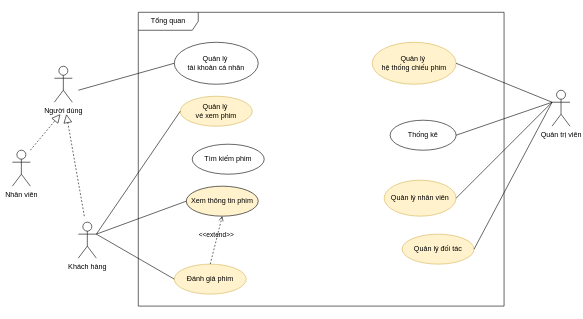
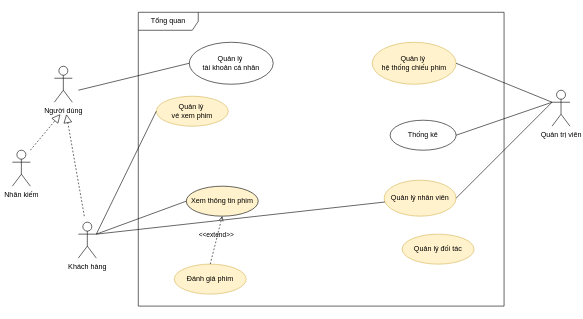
- <mxCell id="3" value="Quản lý&amp;nbsp;&lt;div&gt;tài khoản cá nhân&lt;/div&gt;" style="ellipse;whiteSpace=wrap;html=1;" parent="2" vertex="1"><mxGeometry x="60" y="50" width="140" height="70" as="geometry" /></mxCell>
+ <mxCell id="3" value="Quản lý&amp;nbsp;&lt;div&gt;tài khoản cá nhân&lt;/div&gt;" style="ellipse;whiteSpace=wrap;html=1;" parent="2" vertex="1"><mxGeometry x="85" y="50" width="140" height="70" as="geometry" /></mxCell>
- <mxCell id="4" value="Quản lý&amp;nbsp;&lt;div&gt;vé xem phim&lt;/div&gt;" style="ellipse;whiteSpace=wrap;html=1;fillColor=#fff2cc;strokeColor=#d6b656;" parent="2" vertex="1"><mxGeometry x="70" y="140" width="120" height="50" as="geometry" /></mxCell>
+ <mxCell id="4" value="Quản lý&amp;nbsp;&lt;div&gt;vé xem phim&lt;/div&gt;" style="ellipse;whiteSpace=wrap;html=1;fillColor=#fff2cc;strokeColor=#d6b656;" parent="2" vertex="1"><mxGeometry x="30" y="140" width="120" height="50" as="geometry" /></mxCell>
- <mxCell id="5" value="Tìm kiếm phim" style="ellipse;whiteSpace=wrap;html=1;" parent="2" vertex="1"><mxGeometry x="90" y="220" width="120" height="50" as="geometry" /></mxCell>
- <mxCell id="26" value="" style="endArrow=none;html=1;rounded=0;entryX=1;entryY=0.5;entryDx=0;entryDy=0;exitX=0;exitY=0.333;exitDx=0;exitDy=0;exitPerimeter=0;" parent="1" source="22" target="12" edge="1"><mxGeometry width="50" height="50" relative="1" as="geometry"><mxPoint x="940" y="190" as="sourcePoint" /><mxPoint x="780" y="245" as="targetPoint" /></mxGeometry></mxCell>
- <mxCell id="14" value="Nhân viên" style="shape=umlActor;verticalLabelPosition=bottom;verticalAlign=top;html=1;" parent="1" vertex="1"><mxGeometry x="20" y="250" width="30" height="60" as="geometry" /></mxCell>
+ <mxCell id="14" value="Nhân kiếm" style="shape=umlActor;verticalLabelPosition=bottom;verticalAlign=top;html=1;" parent="1" vertex="1"><mxGeometry x="20" y="250" width="30" height="60" as="geometry" /></mxCell>
- <mxCell id="21" value="" style="endArrow=none;html=1;rounded=0;entryX=0;entryY=0.5;entryDx=0;entryDy=0;exitX=1;exitY=0.333;exitDx=0;exitDy=0;exitPerimeter=0;" parent="1" source="15" target="7" edge="1"><mxGeometry width="50" height="50" relative="1" as="geometry"><mxPoint x="170" y="370" as="sourcePoint" /><mxPoint x="290" y="215" as="targetPoint" /></mxGeometry></mxCell>
+ <mxCell id="21" value="" style="endArrow=none;html=1;rounded=0;exitX=1;exitY=0.333;exitDx=0;exitDy=0;exitPerimeter=0;" parent="1" source="15" target="11" edge="1"><mxGeometry width="50" height="50" relative="1" as="geometry"><mxPoint x="170" y="370" as="sourcePoint" /><mxPoint x="290" y="215" as="targetPoint" /></mxGeometry></mxCell>
